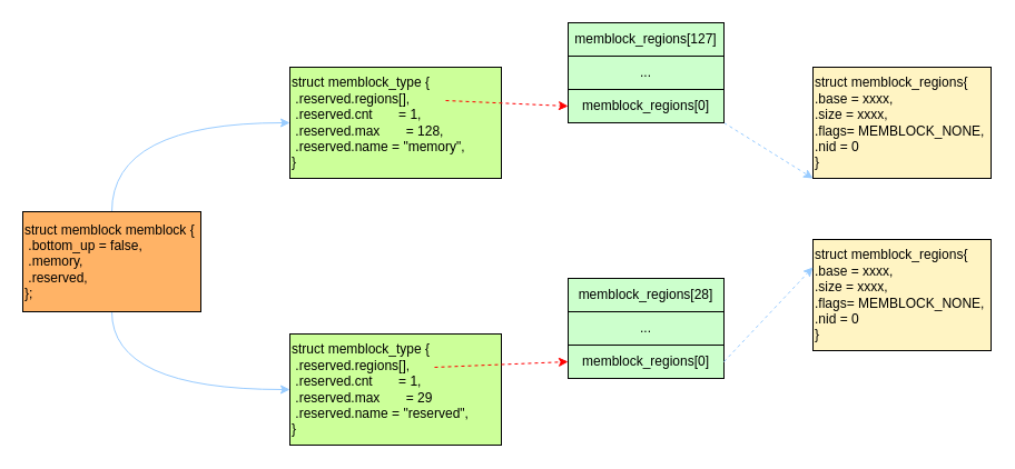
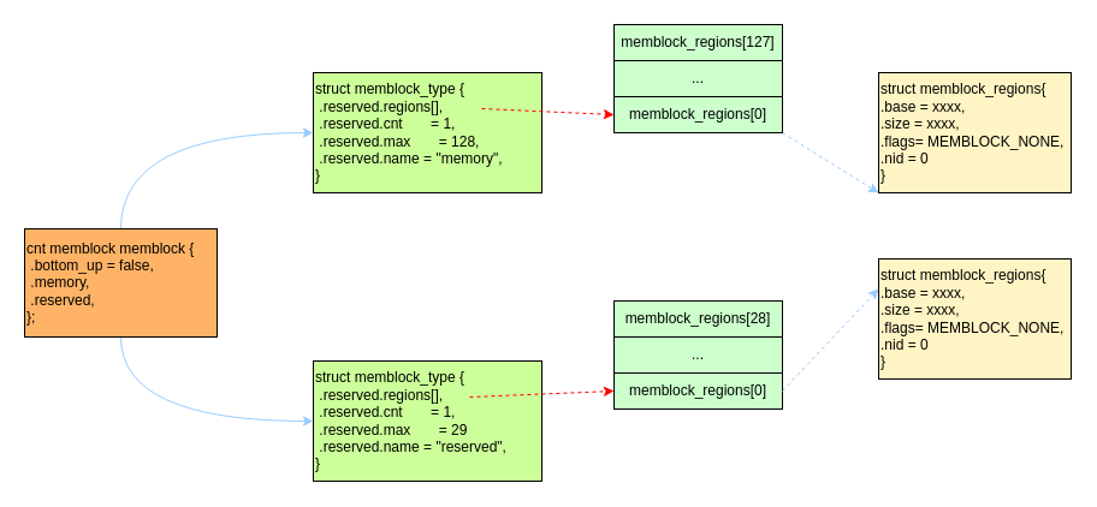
- <mxCell id="4" value="struct memblock memblock {&lt;br&gt;&lt;span&gt; &lt;/span&gt;&lt;span style=&quot;white-space: pre&quot;&gt; &lt;/span&gt;.bottom_up = false,&lt;br&gt;&lt;span style=&quot;white-space: pre&quot;&gt; &lt;/span&gt;.memory,&lt;br&gt;&lt;span style=&quot;white-space: pre&quot;&gt; &lt;/span&gt;.reserved,&lt;br&gt;};" style="whiteSpace=wrap;html=1;align=left;fillColor=#FFB366;" vertex="1" parent="1"><mxGeometry x="20" y="190" width="160" height="90" as="geometry" /></mxCell>
+ <mxCell id="4" value="cnt memblock memblock {&lt;br&gt;&lt;span&gt; &lt;/span&gt;&lt;span style=&quot;white-space: pre&quot;&gt; &lt;/span&gt;.bottom_up = false,&lt;br&gt;&lt;span style=&quot;white-space: pre&quot;&gt; &lt;/span&gt;.memory,&lt;br&gt;&lt;span style=&quot;white-space: pre&quot;&gt; &lt;/span&gt;.reserved,&lt;br&gt;};" style="whiteSpace=wrap;html=1;align=left;fillColor=#FFB366;" vertex="1" parent="1"><mxGeometry x="20" y="190" width="160" height="90" as="geometry" /></mxCell>
